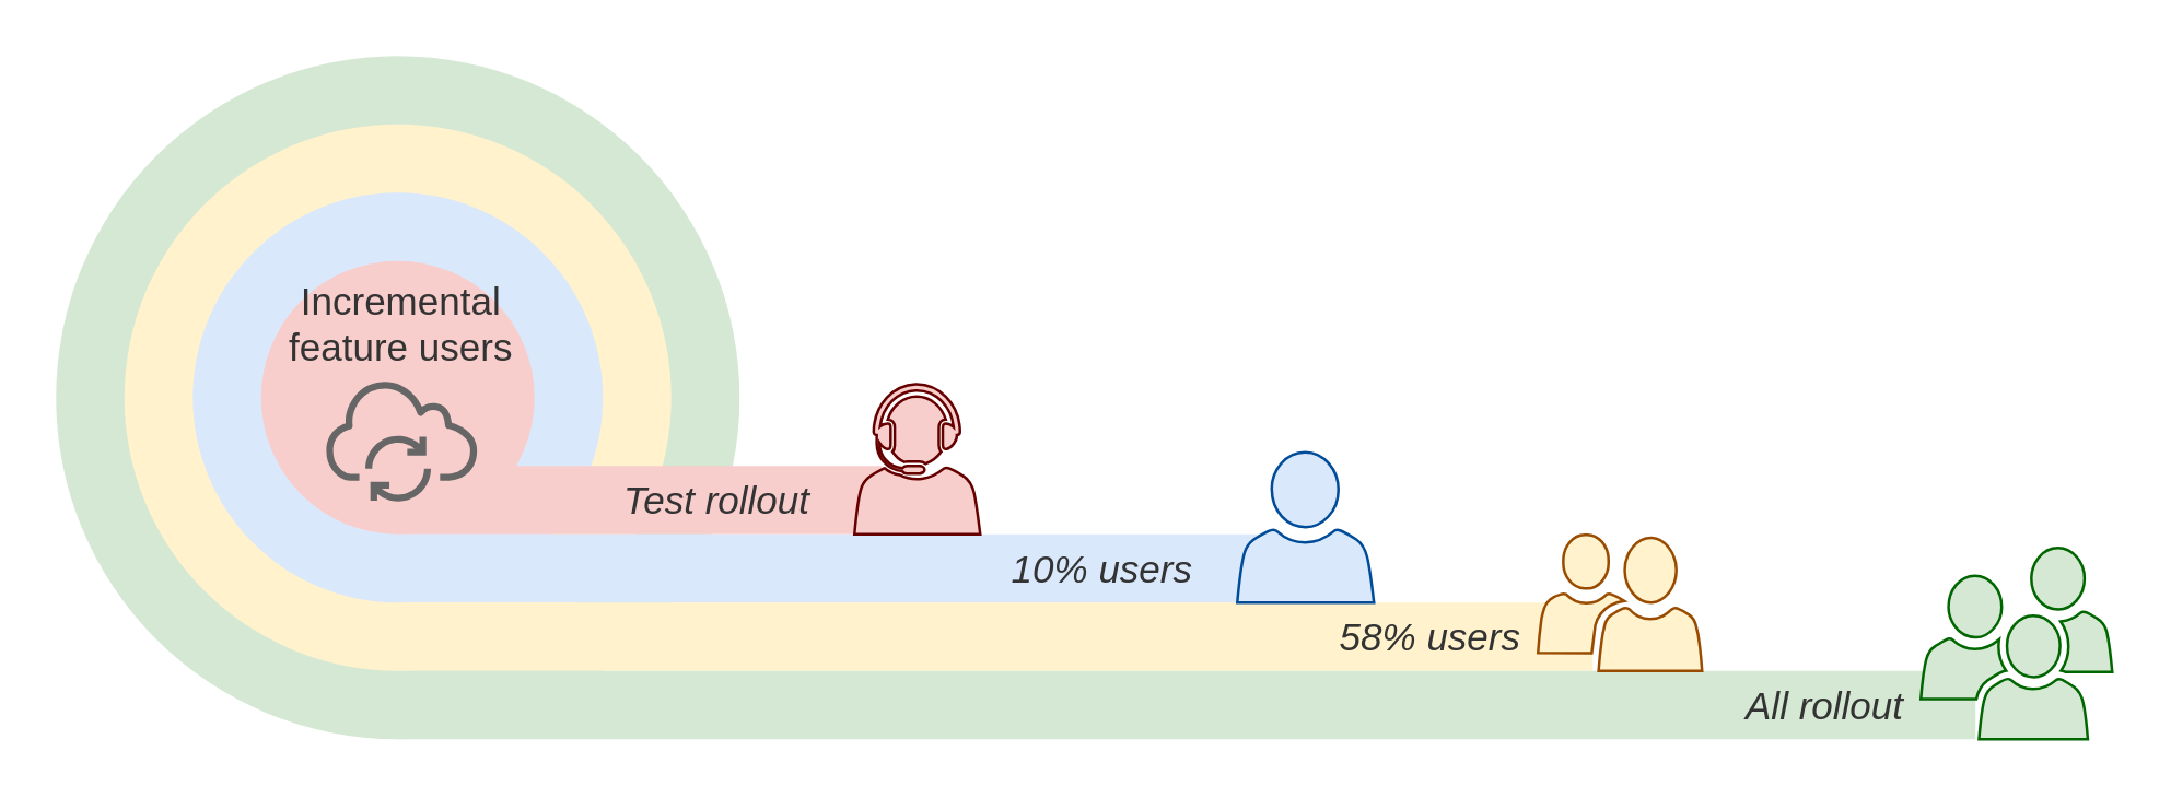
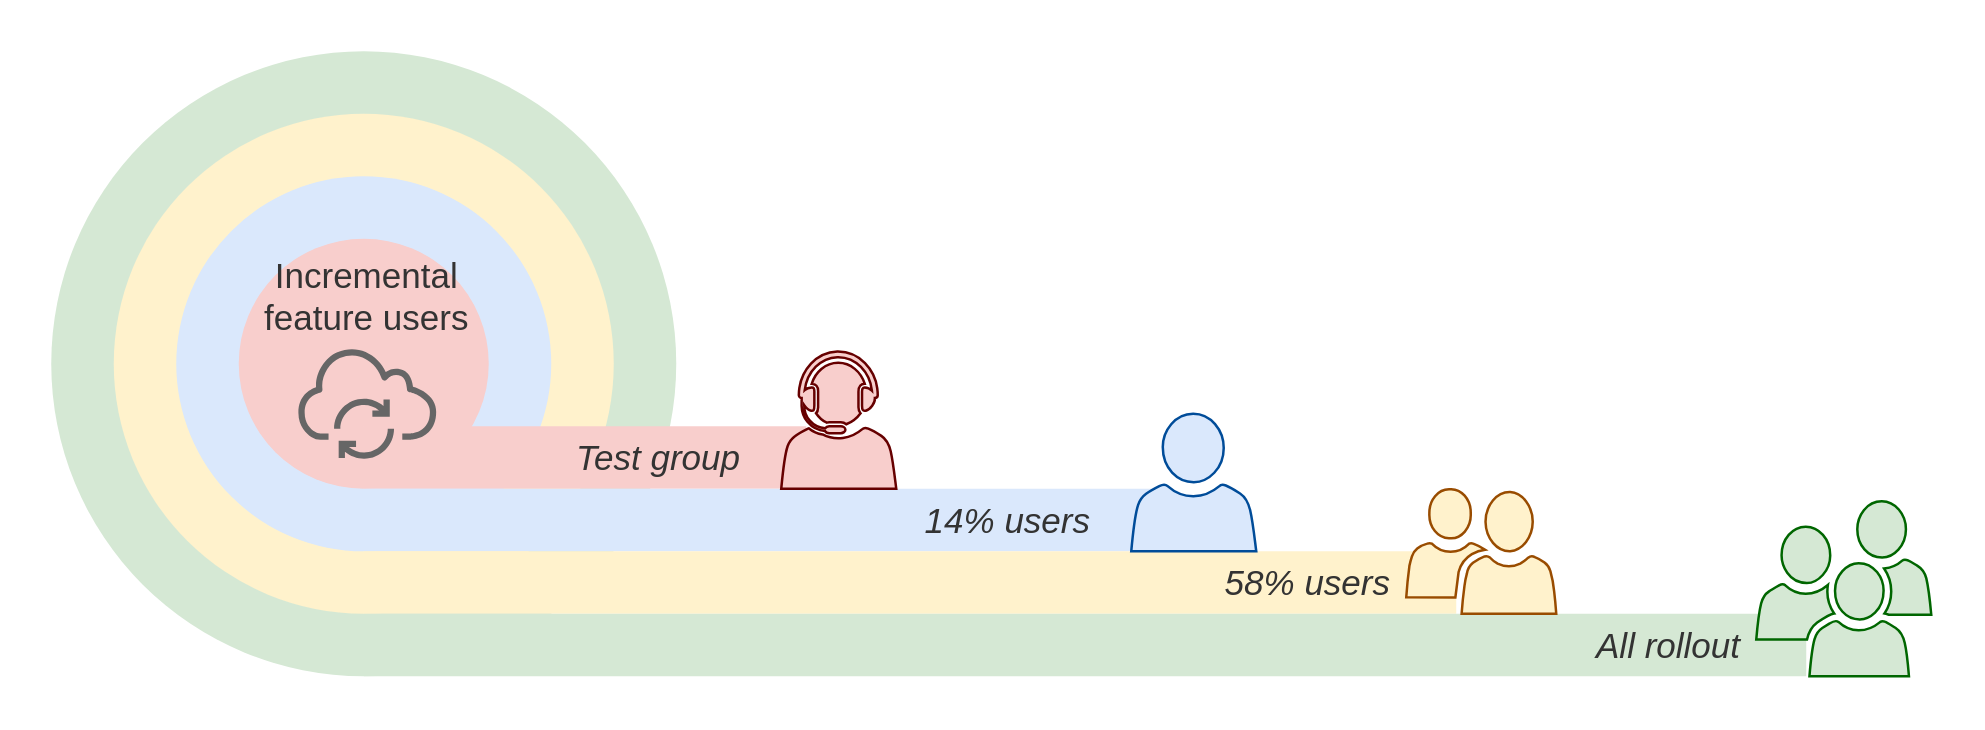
- <mxCell id="6" value="Test rollout" style="html=1;shape=mxgraph.infographic.ribbonSimple;notch1=0;notch2=0;fillColor=#F8CECC;strokeColor=none;align=right;verticalAlign=middle;fontSize=14;fontStyle=2;shadow=0;spacingRight=25;fontFamily=Helvetica;fontColor=#333333;" parent="1" vertex="1"><mxGeometry x="145" y="170" width="177" height="25" as="geometry" /></mxCell>
+ <mxCell id="6" value="Test group" style="html=1;shape=mxgraph.infographic.ribbonSimple;notch1=0;notch2=0;fillColor=#F8CECC;strokeColor=none;align=right;verticalAlign=middle;fontSize=14;fontStyle=2;shadow=0;spacingRight=25;fontFamily=Helvetica;fontColor=#333333;" parent="1" vertex="1"><mxGeometry x="145" y="170" width="177" height="25" as="geometry" /></mxCell>
- <mxCell id="7" value="10% users" style="html=1;shape=mxgraph.infographic.ribbonSimple;notch1=0;notch2=0;fillColor=#dae8fc;strokeColor=none;align=right;verticalAlign=middle;fontSize=14;fontStyle=2;shadow=0;spacingRight=25;fontColor=#333333;fontFamily=Helvetica;" parent="1" vertex="1"><mxGeometry x="145" y="195" width="317" height="25" as="geometry" /></mxCell>
+ <mxCell id="7" value="14% users" style="html=1;shape=mxgraph.infographic.ribbonSimple;notch1=0;notch2=0;fillColor=#dae8fc;strokeColor=none;align=right;verticalAlign=middle;fontSize=14;fontStyle=2;shadow=0;spacingRight=25;fontColor=#333333;fontFamily=Helvetica;" parent="1" vertex="1"><mxGeometry x="145" y="195" width="317" height="25" as="geometry" /></mxCell>
